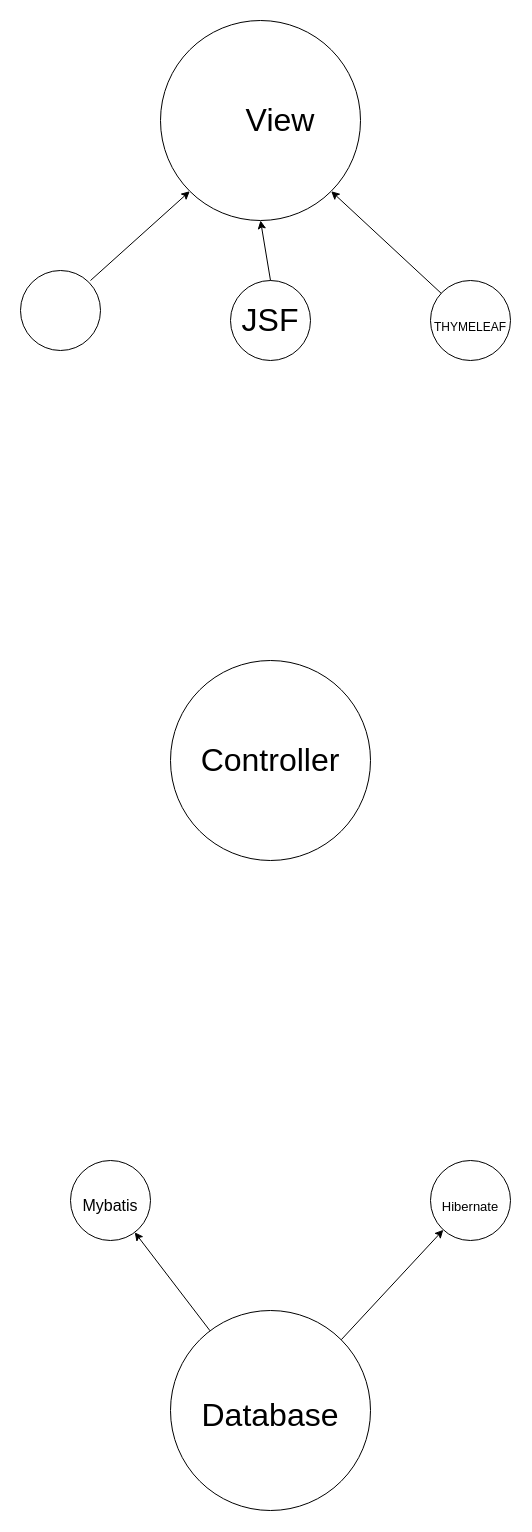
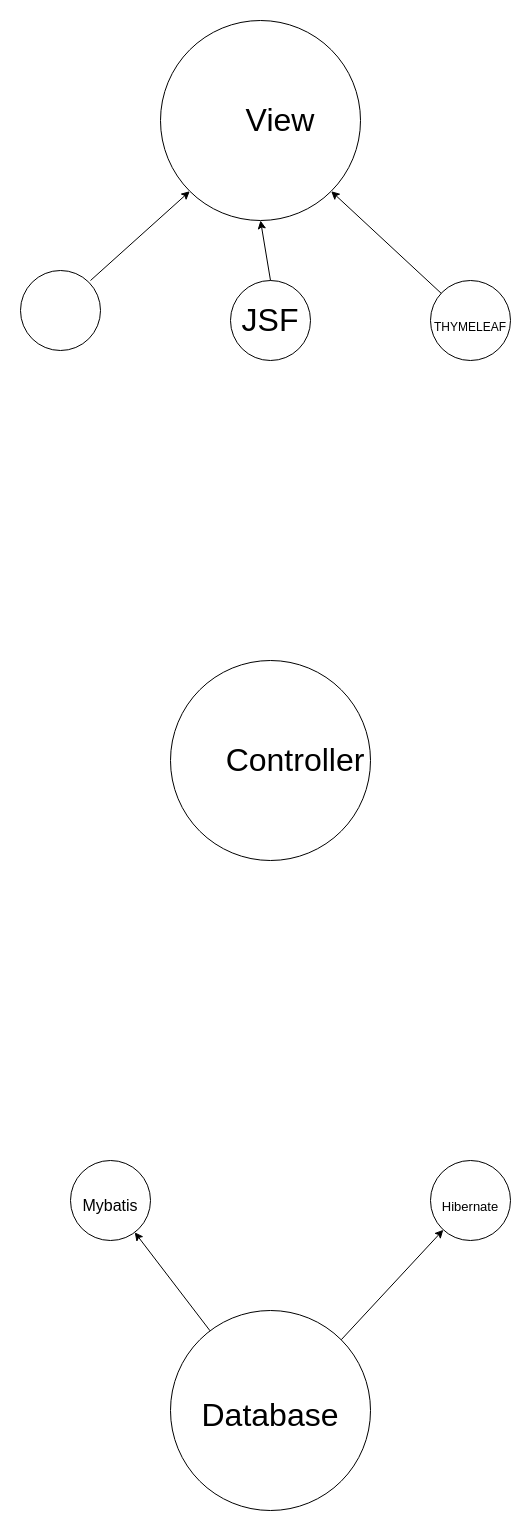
- <mxCell id="7" value="&lt;font style=&quot;font-size: 32px;&quot;&gt;Controller&lt;br&gt;&lt;/font&gt;" style="text;html=1;strokeColor=none;fillColor=none;align=center;verticalAlign=middle;whiteSpace=wrap;rounded=0;strokeWidth=1;" vertex="1" parent="5"><mxGeometry x="30" y="35" width="140" height="130" as="geometry" /></mxCell>
+ <mxCell id="7" value="&lt;font style=&quot;font-size: 32px;&quot;&gt;Controller&lt;br&gt;&lt;/font&gt;" style="text;html=1;strokeColor=none;fillColor=none;align=center;verticalAlign=middle;whiteSpace=wrap;rounded=0;strokeWidth=1;" vertex="1" parent="5"><mxGeometry x="55" y="35" width="140" height="130" as="geometry" /></mxCell>
